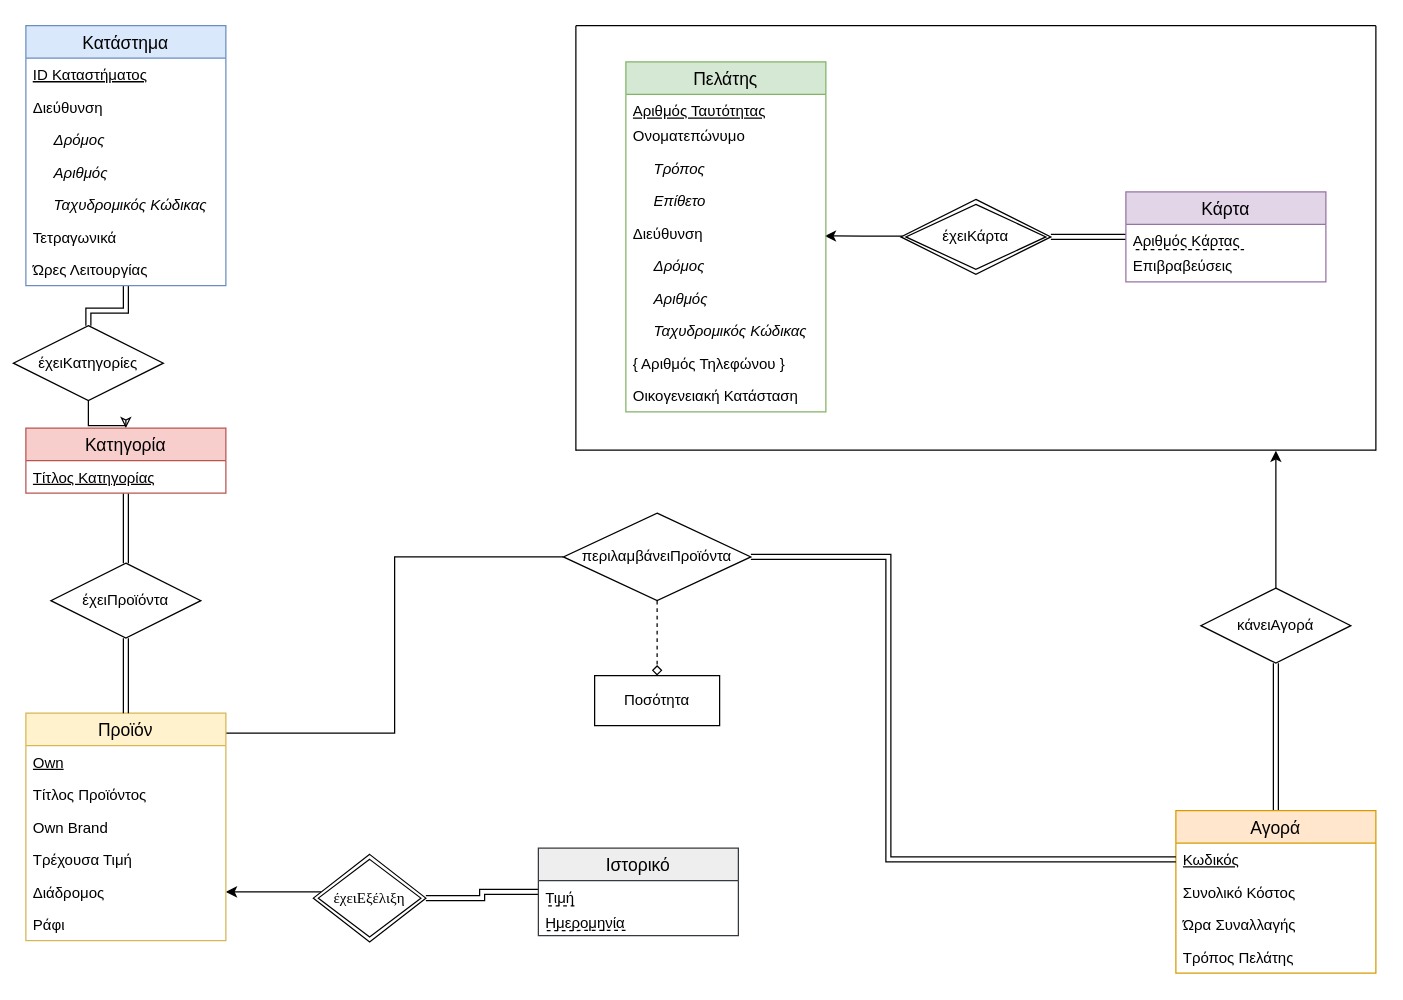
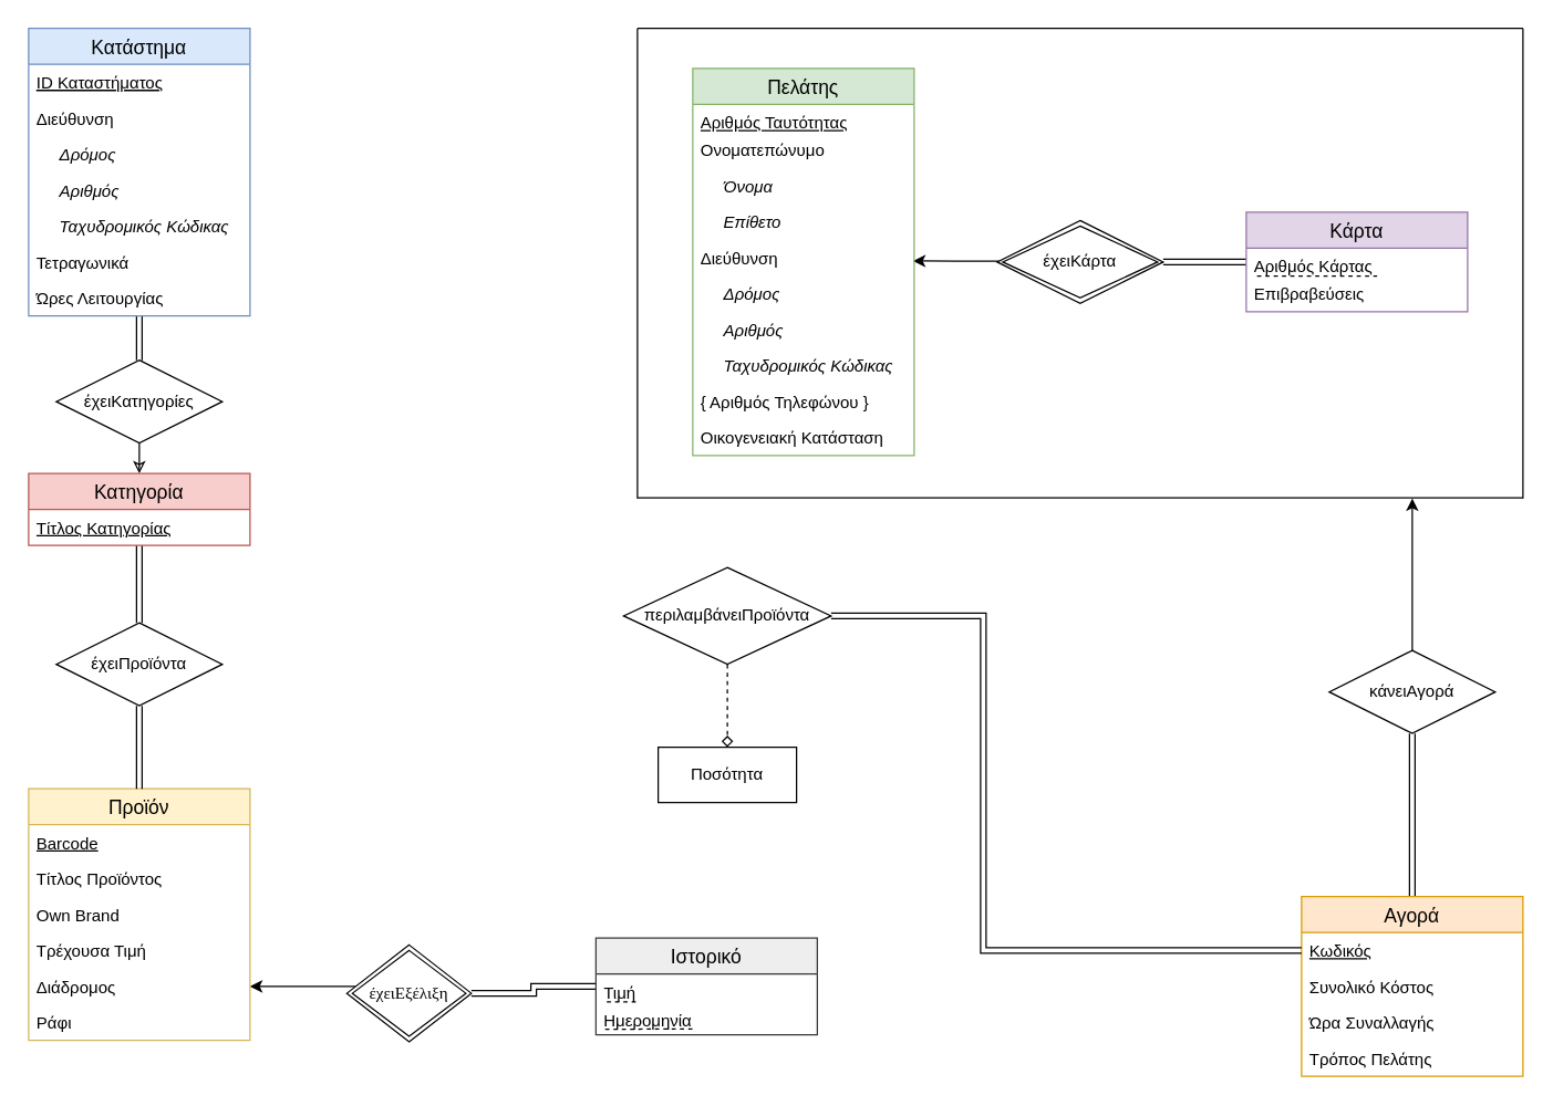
- <mxCell id="37" value="&lt;i&gt;&amp;nbsp; &amp;nbsp; &amp;nbsp;Τρόπος&lt;/i&gt;" style="text;strokeColor=none;fillColor=none;spacingLeft=4;spacingRight=4;overflow=hidden;rotatable=0;points=[[0,0.5],[1,0.5]];portConstraint=eastwest;fontSize=12;dashed=1;labelBackgroundColor=none;align=left;html=1;" parent="34" vertex="1"><mxGeometry y="72" width="160" height="26" as="geometry" /></mxCell>
+ <mxCell id="37" value="&lt;i&gt;&amp;nbsp; &amp;nbsp; &amp;nbsp;Όνομα&lt;/i&gt;" style="text;strokeColor=none;fillColor=none;spacingLeft=4;spacingRight=4;overflow=hidden;rotatable=0;points=[[0,0.5],[1,0.5]];portConstraint=eastwest;fontSize=12;dashed=1;labelBackgroundColor=none;align=left;html=1;" parent="34" vertex="1"><mxGeometry y="72" width="160" height="26" as="geometry" /></mxCell>
- <mxCell id="3" value="έχειΚατηγορίες" style="shape=rhombus;perimeter=rhombusPerimeter;whiteSpace=wrap;html=1;align=center;" parent="1" vertex="1"><mxGeometry x="10" y="260" width="120" height="60" as="geometry" /></mxCell>
+ <mxCell id="3" value="έχειΚατηγορίες" style="shape=rhombus;perimeter=rhombusPerimeter;whiteSpace=wrap;html=1;align=center;" parent="1" vertex="1"><mxGeometry x="40" y="260" width="120" height="60" as="geometry" /></mxCell>
- <mxCell id="50" style="edgeStyle=orthogonalEdgeStyle;rounded=0;orthogonalLoop=1;jettySize=auto;html=1;entryX=1;entryY=0.088;entryDx=0;entryDy=0;entryPerimeter=0;endArrow=none;endFill=0;" parent="1" source="53" target="58" edge="1"><mxGeometry relative="1" as="geometry" /></mxCell>
- <mxCell id="59" value="&lt;u&gt;Own&lt;/u&gt;" style="text;strokeColor=none;fillColor=none;spacingLeft=4;spacingRight=4;overflow=hidden;rotatable=0;points=[[0,0.5],[1,0.5]];portConstraint=eastwest;fontSize=12;dashed=1;labelBackgroundColor=none;align=left;html=1;" parent="58" vertex="1"><mxGeometry y="26" width="160" height="26" as="geometry" /></mxCell>
+ <mxCell id="59" value="&lt;u&gt;Barcode&lt;/u&gt;" style="text;strokeColor=none;fillColor=none;spacingLeft=4;spacingRight=4;overflow=hidden;rotatable=0;points=[[0,0.5],[1,0.5]];portConstraint=eastwest;fontSize=12;dashed=1;labelBackgroundColor=none;align=left;html=1;" parent="58" vertex="1"><mxGeometry y="26" width="160" height="26" as="geometry" /></mxCell>
